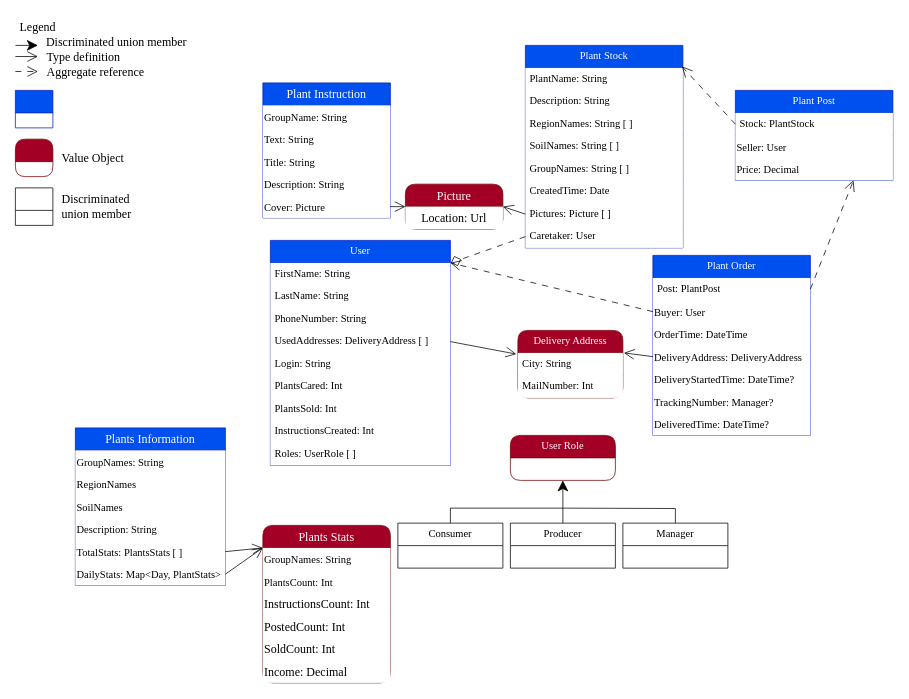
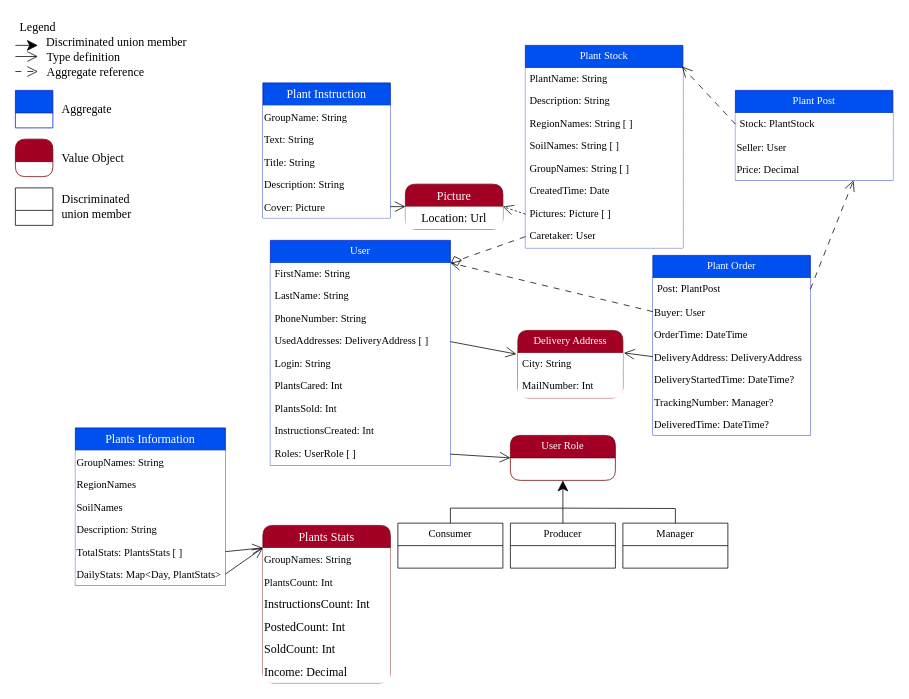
+ <mxCell id="43" value="Aggregate" style="text;html=1;strokeColor=none;fillColor=none;align=left;verticalAlign=middle;whiteSpace=wrap;rounded=0;fontSize=16;fontFamily=Times New Roman;" parent="1" vertex="1"><mxGeometry x="80" y="130" width="190" height="30" as="geometry" /></mxCell>
- <mxCell id="49" value="" style="endArrow=open;html=1;rounded=0;entryX=1;entryY=0;entryDx=0;entryDy=0;endFill=0;endSize=12;fontFamily=Times New Roman;fontSize=14;exitX=0;exitY=0.5;exitDx=0;exitDy=0;" parent="1" source="31" target="48" edge="1"><mxGeometry width="50" height="50" relative="1" as="geometry"><mxPoint x="970" y="290" as="sourcePoint" /><mxPoint x="790" y="523" as="targetPoint" /></mxGeometry></mxCell>
+ <mxCell id="49" value="" style="endArrow=open;html=1;rounded=0;entryX=1;entryY=0;entryDx=0;entryDy=0;endFill=0;endSize=12;fontFamily=Times New Roman;fontSize=14;exitX=0;exitY=0.5;exitDx=0;exitDy=0;dashed=1;" parent="1" source="31" target="48" edge="1"><mxGeometry width="50" height="50" relative="1" as="geometry"><mxPoint x="970" y="290" as="sourcePoint" /><mxPoint x="790" y="523" as="targetPoint" /></mxGeometry></mxCell>
+ <mxCell id="19" value="" style="endArrow=open;html=1;rounded=0;exitX=1;exitY=0.5;exitDx=0;exitDy=0;entryX=0;entryY=0.5;entryDx=0;entryDy=0;endFill=0;endSize=12;fontFamily=Times New Roman;fontSize=14;" parent="1" source="11" target="12" edge="1"><mxGeometry width="50" height="50" relative="1" as="geometry"><mxPoint x="770" y="490" as="sourcePoint" /><mxPoint x="820" y="440" as="targetPoint" /></mxGeometry></mxCell>
